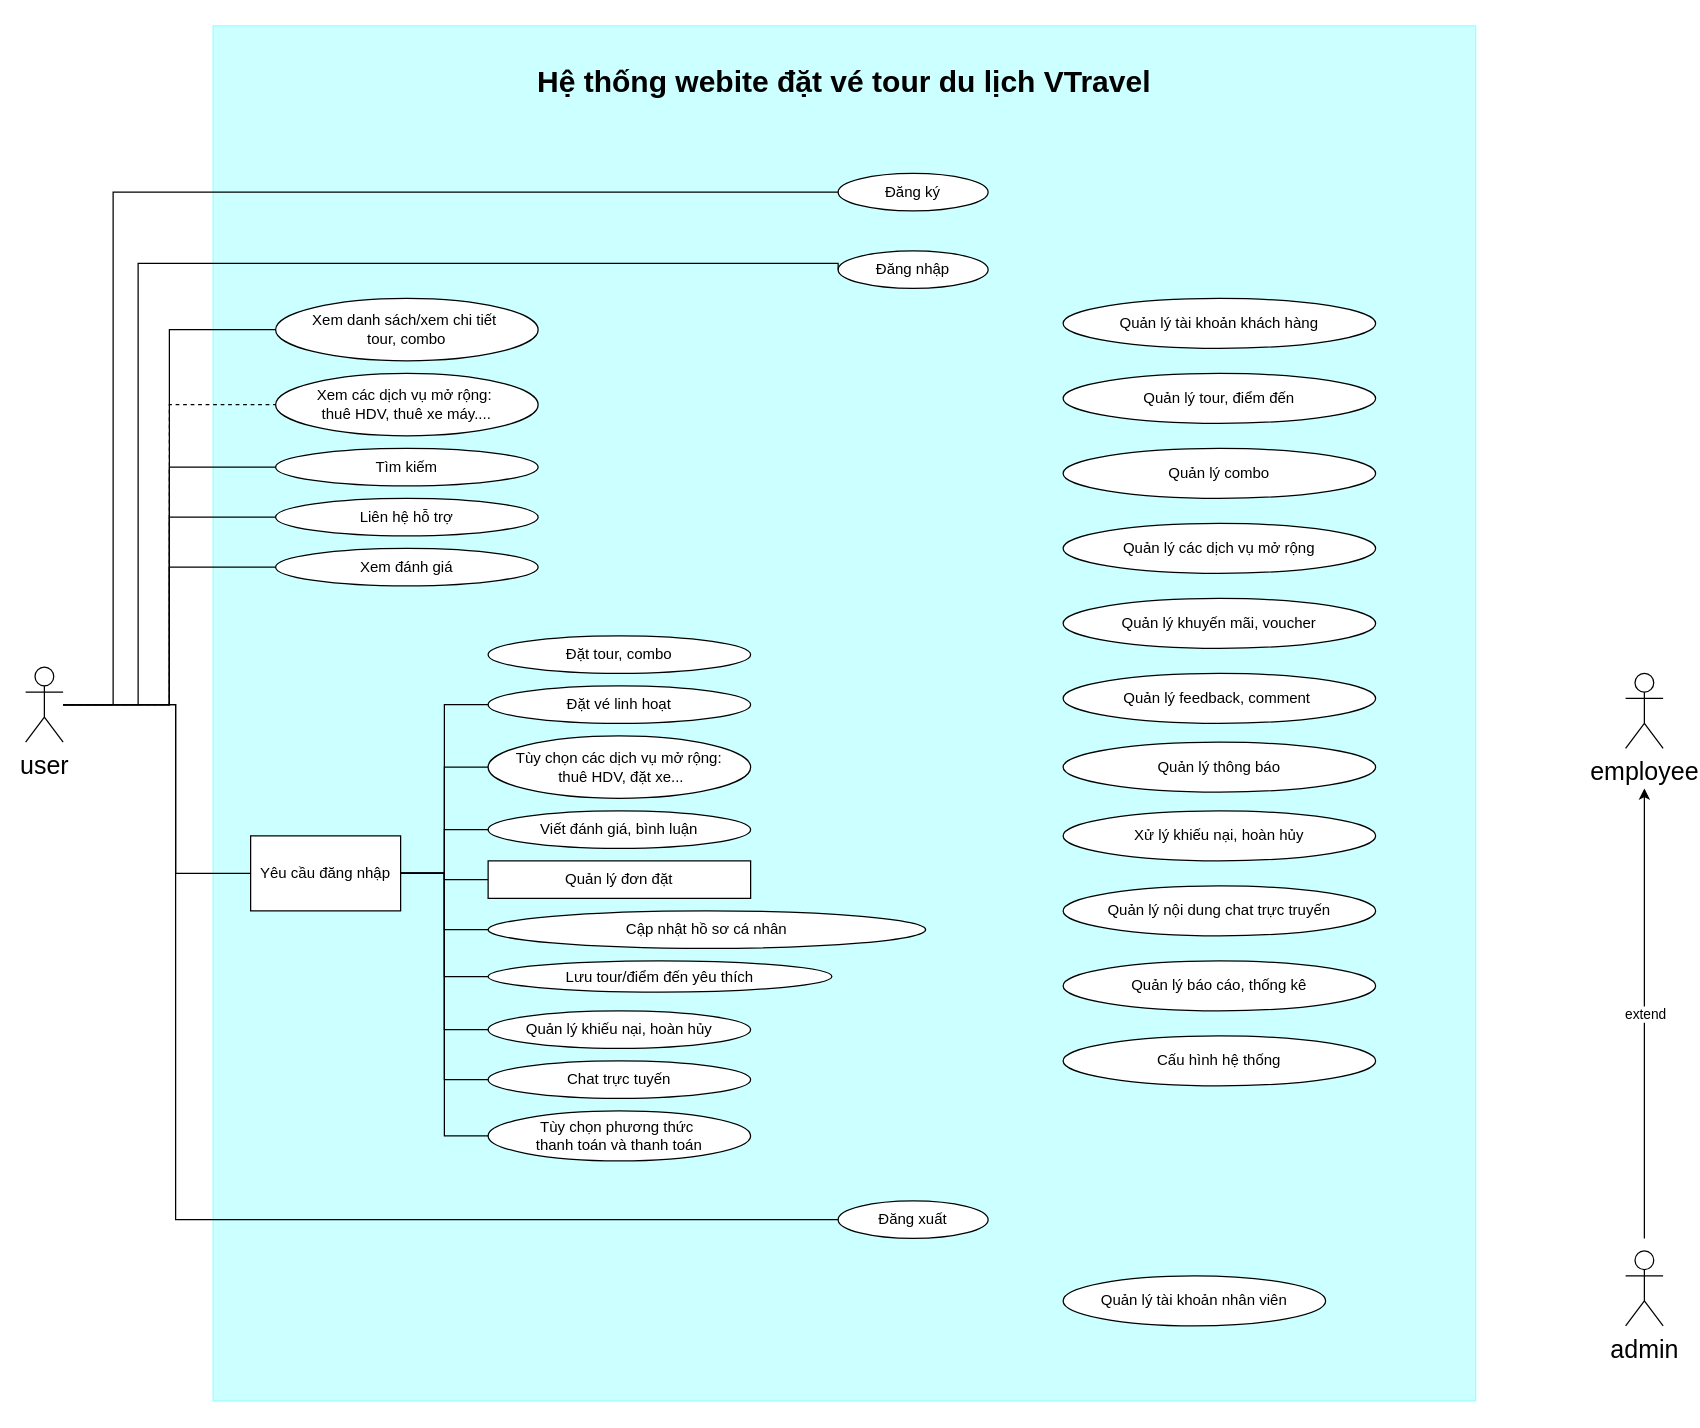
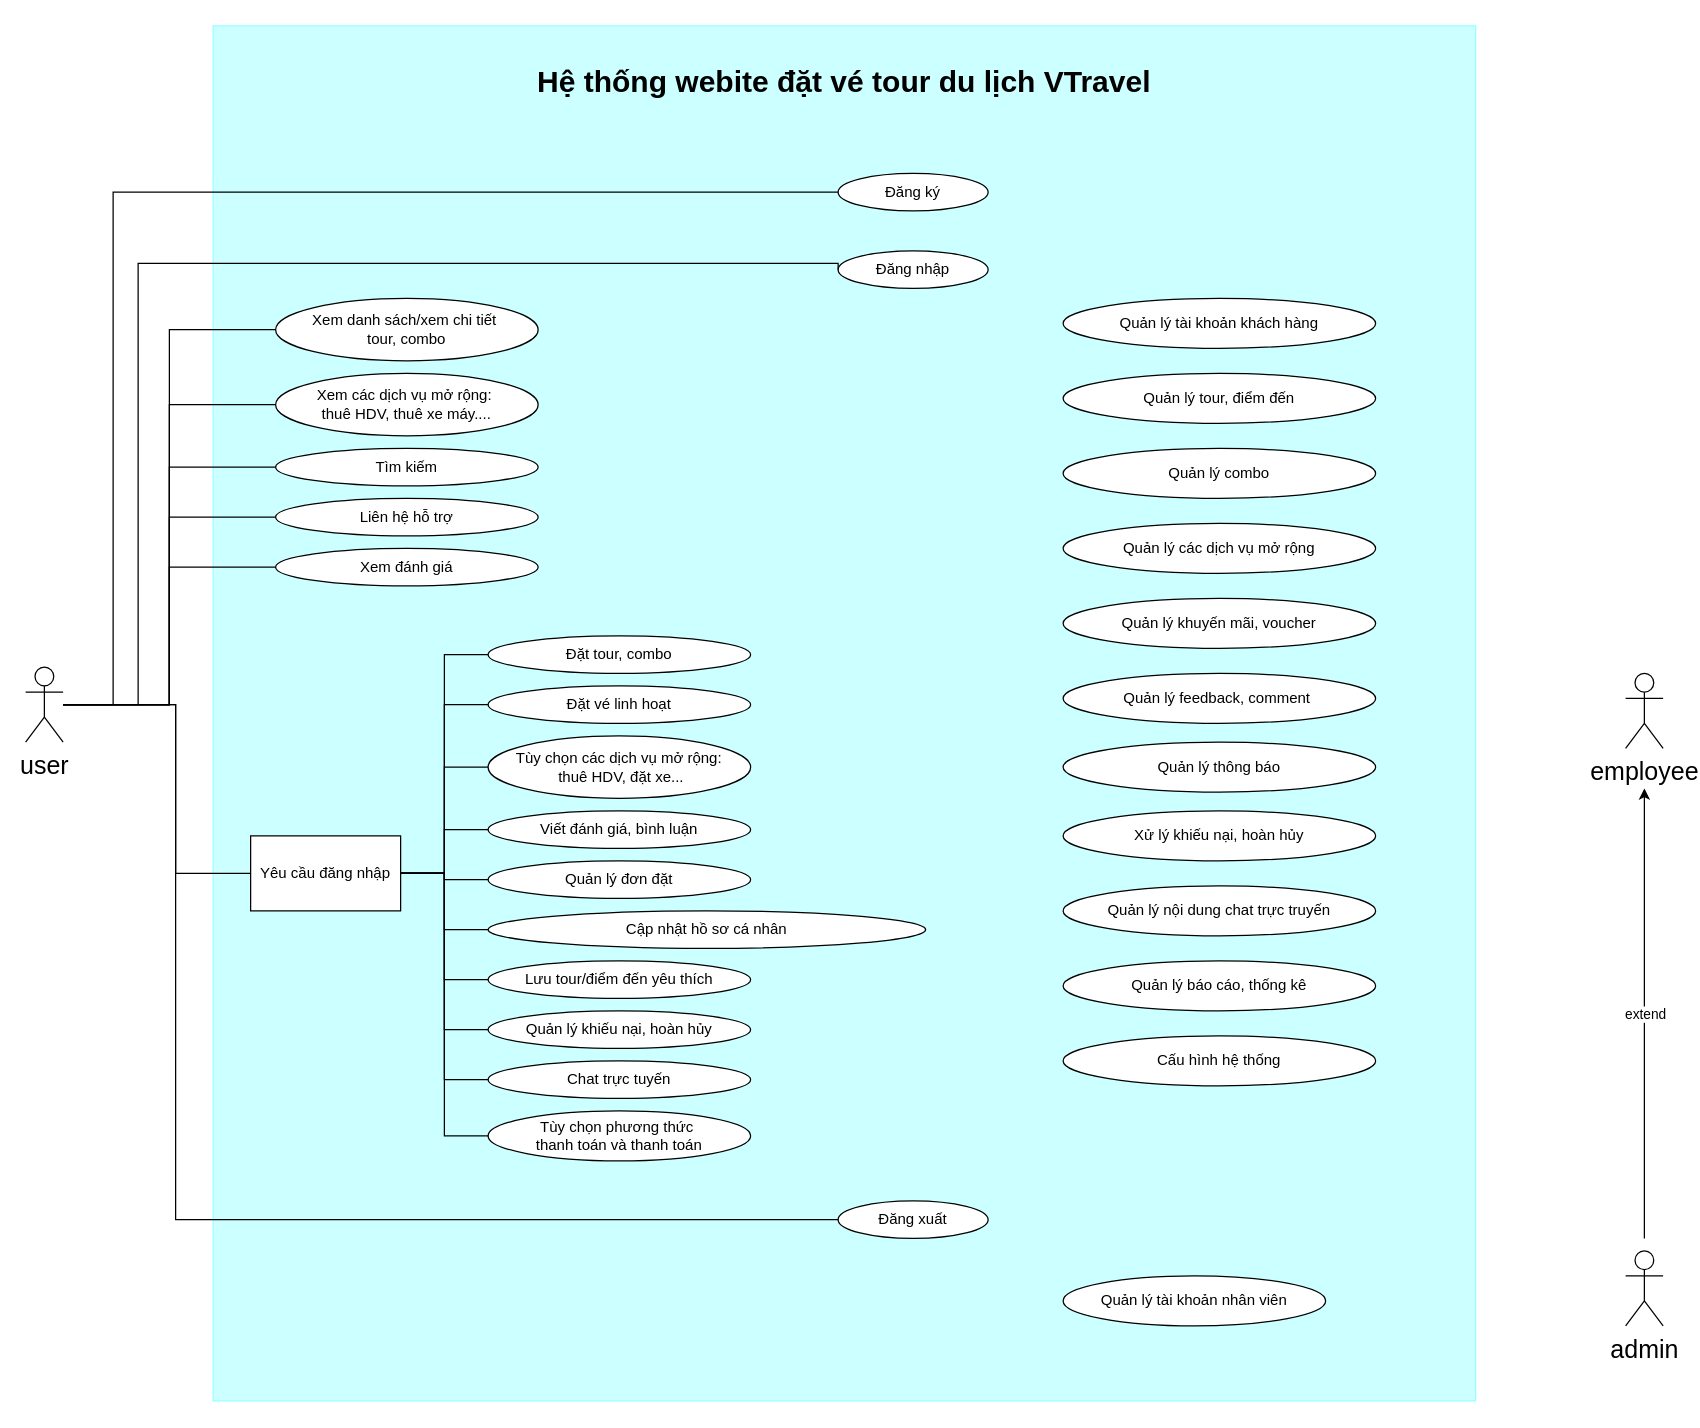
- <mxCell id="46" style="edgeStyle=orthogonalEdgeStyle;rounded=0;orthogonalLoop=1;jettySize=auto;html=1;entryX=0;entryY=0.5;entryDx=0;entryDy=0;endArrow=none;startFill=0;dashed=1;" parent="1" source="54" target="6" edge="1"><mxGeometry relative="1" as="geometry" /></mxCell>
+ <mxCell id="46" style="edgeStyle=orthogonalEdgeStyle;rounded=0;orthogonalLoop=1;jettySize=auto;html=1;entryX=0;entryY=0.5;entryDx=0;entryDy=0;endArrow=none;startFill=0;" parent="1" source="54" target="6" edge="1"><mxGeometry relative="1" as="geometry" /></mxCell>
+ <mxCell id="20" style="edgeStyle=orthogonalEdgeStyle;rounded=0;orthogonalLoop=1;jettySize=auto;html=1;entryX=0;entryY=0.5;entryDx=0;entryDy=0;endArrow=none;startFill=0;" parent="1" source="30" target="10" edge="1"><mxGeometry relative="1" as="geometry" /></mxCell>
- <mxCell id="14" value="Quản lý đơn đặt" style="whiteSpace=wrap;html=1;rounded=0;" parent="1" vertex="1"><mxGeometry x="390" y="688" width="210" height="30" as="geometry" /></mxCell>
+ <mxCell id="14" value="Quản lý đơn đặt" style="ellipse;whiteSpace=wrap;html=1;" parent="1" vertex="1"><mxGeometry x="390" y="688" width="210" height="30" as="geometry" /></mxCell>
- <mxCell id="16" value="Lưu tour/điểm đến yêu thích" style="ellipse;whiteSpace=wrap;html=1;" parent="1" vertex="1"><mxGeometry x="390" y="768" width="275" height="25" as="geometry" /></mxCell>
+ <mxCell id="16" value="Lưu tour/điểm đến yêu thích" style="ellipse;whiteSpace=wrap;html=1;" parent="1" vertex="1"><mxGeometry x="390" y="768" width="210" height="30" as="geometry" /></mxCell>
